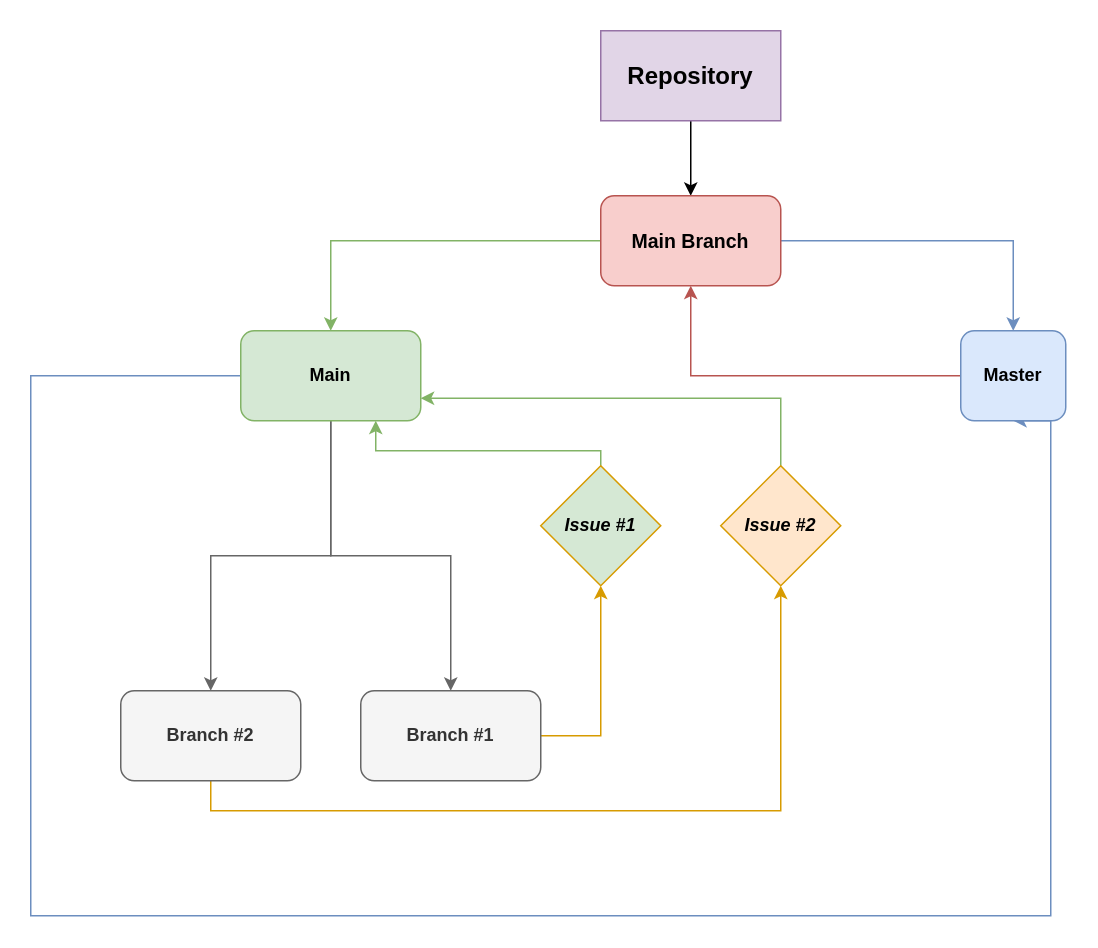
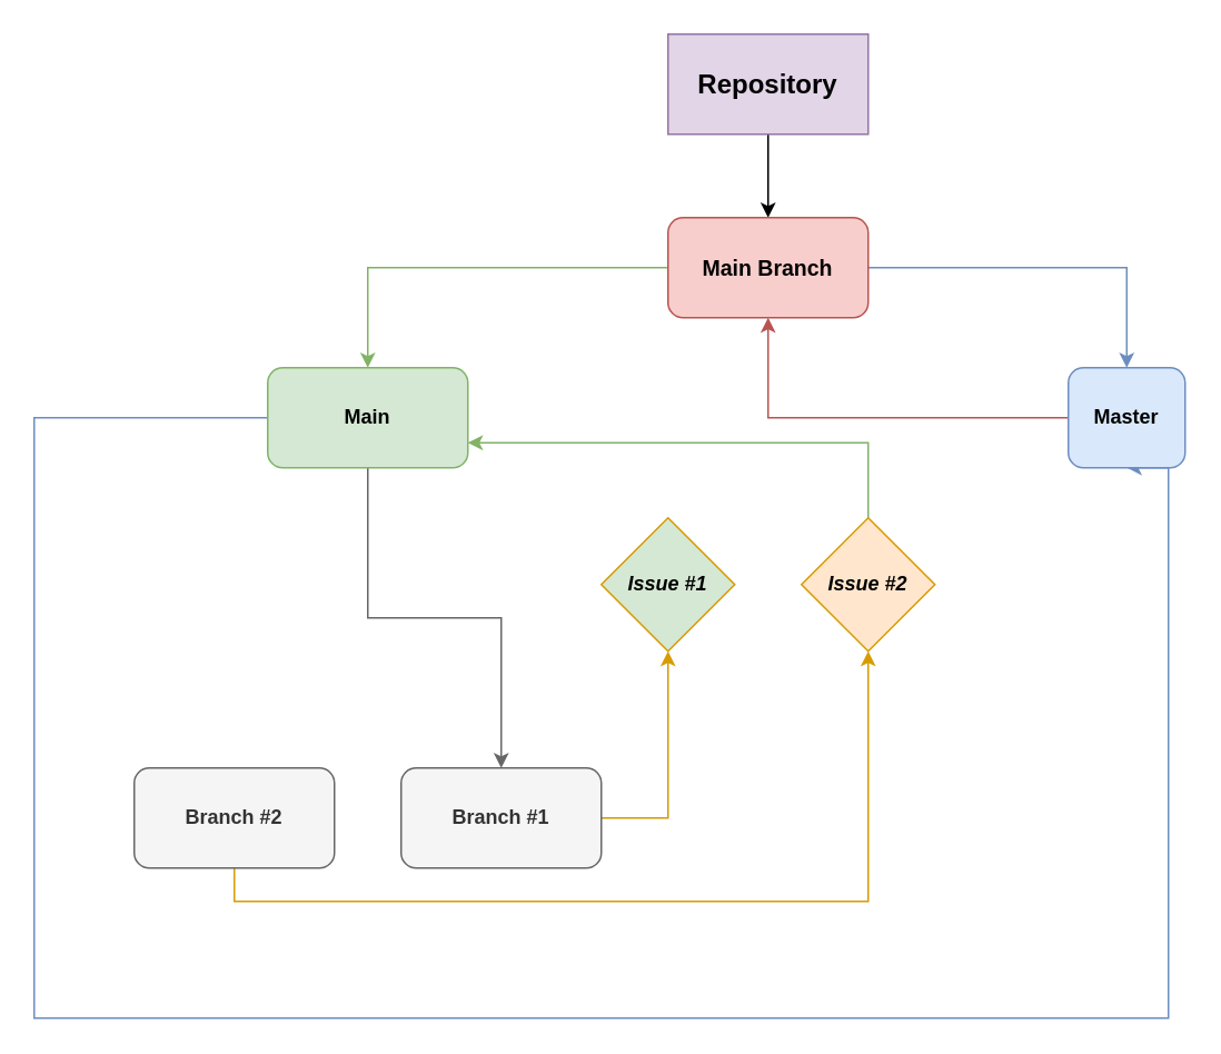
- <mxCell id="2" style="edgeStyle=orthogonalEdgeStyle;rounded=0;orthogonalLoop=1;jettySize=auto;html=1;entryX=0.75;entryY=1;entryDx=0;entryDy=0;exitX=0.5;exitY=0;exitDx=0;exitDy=0;fillColor=#d5e8d4;strokeColor=#82b366;" edge="1" parent="1" source="3" target="14"><mxGeometry relative="1" as="geometry"><Array as="points"><mxPoint x="400" y="300" /><mxPoint x="250" y="300" /></Array></mxGeometry></mxCell>
- <mxCell id="11" style="edgeStyle=orthogonalEdgeStyle;rounded=0;orthogonalLoop=1;jettySize=auto;html=1;entryX=0.5;entryY=0;entryDx=0;entryDy=0;fillColor=#f5f5f5;strokeColor=#666666;" edge="1" parent="1" source="14" target="18"><mxGeometry relative="1" as="geometry" /></mxCell>
